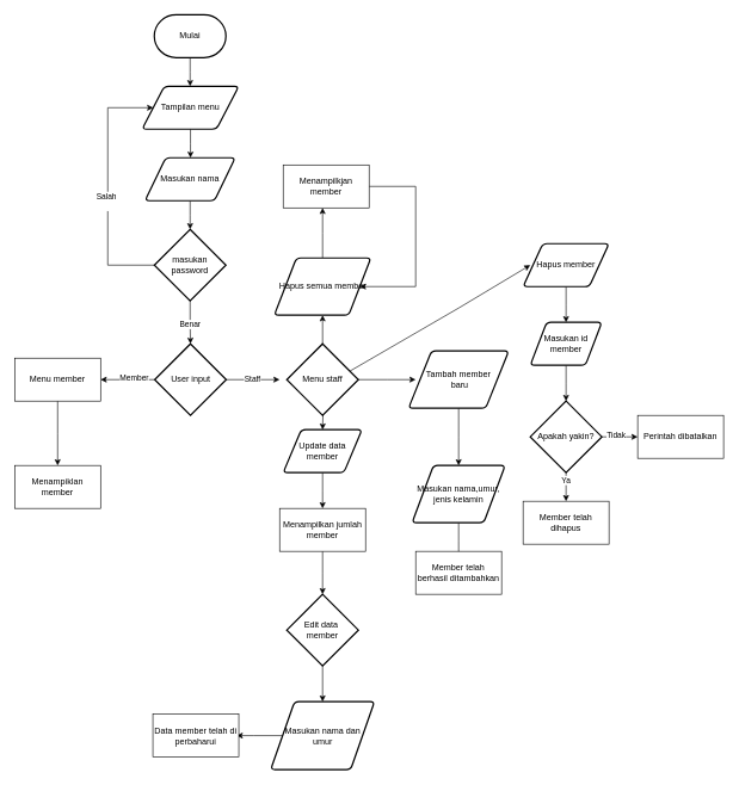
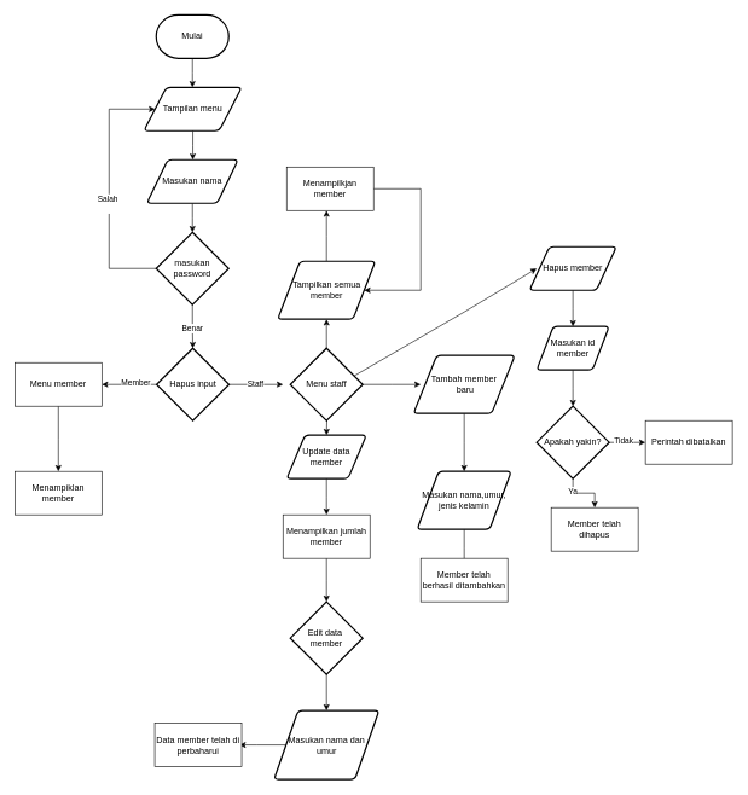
- <mxCell id="33" value="Hapus semua member" style="shape=parallelogram;html=1;strokeWidth=2;perimeter=parallelogramPerimeter;whiteSpace=wrap;rounded=1;arcSize=12;size=0.23;" vertex="1" parent="1"><mxGeometry x="382.5" y="360" width="135" height="80" as="geometry" /></mxCell>
+ <mxCell id="33" value="Tampilkan semua member" style="shape=parallelogram;html=1;strokeWidth=2;perimeter=parallelogramPerimeter;whiteSpace=wrap;rounded=1;arcSize=12;size=0.23;" vertex="1" parent="1"><mxGeometry x="382.5" y="360" width="135" height="80" as="geometry" /></mxCell>
- <mxCell id="15" value="User input" style="strokeWidth=2;html=1;shape=mxgraph.flowchart.decision;whiteSpace=wrap;" vertex="1" parent="1"><mxGeometry x="215.5" y="480" width="100" height="100" as="geometry" /></mxCell>
+ <mxCell id="15" value="Hapus input" style="strokeWidth=2;html=1;shape=mxgraph.flowchart.decision;whiteSpace=wrap;" vertex="1" parent="1"><mxGeometry x="215.5" y="480" width="100" height="100" as="geometry" /></mxCell>
- <mxCell id="47" value="Member telah dihapus" style="whiteSpace=wrap;html=1;" vertex="1" parent="1"><mxGeometry x="730" y="700" width="120" height="60" as="geometry" /></mxCell>
+ <mxCell id="47" value="Member telah dihapus" style="whiteSpace=wrap;html=1;" vertex="1" parent="1"><mxGeometry x="760" y="700" width="120" height="60" as="geometry" /></mxCell>
